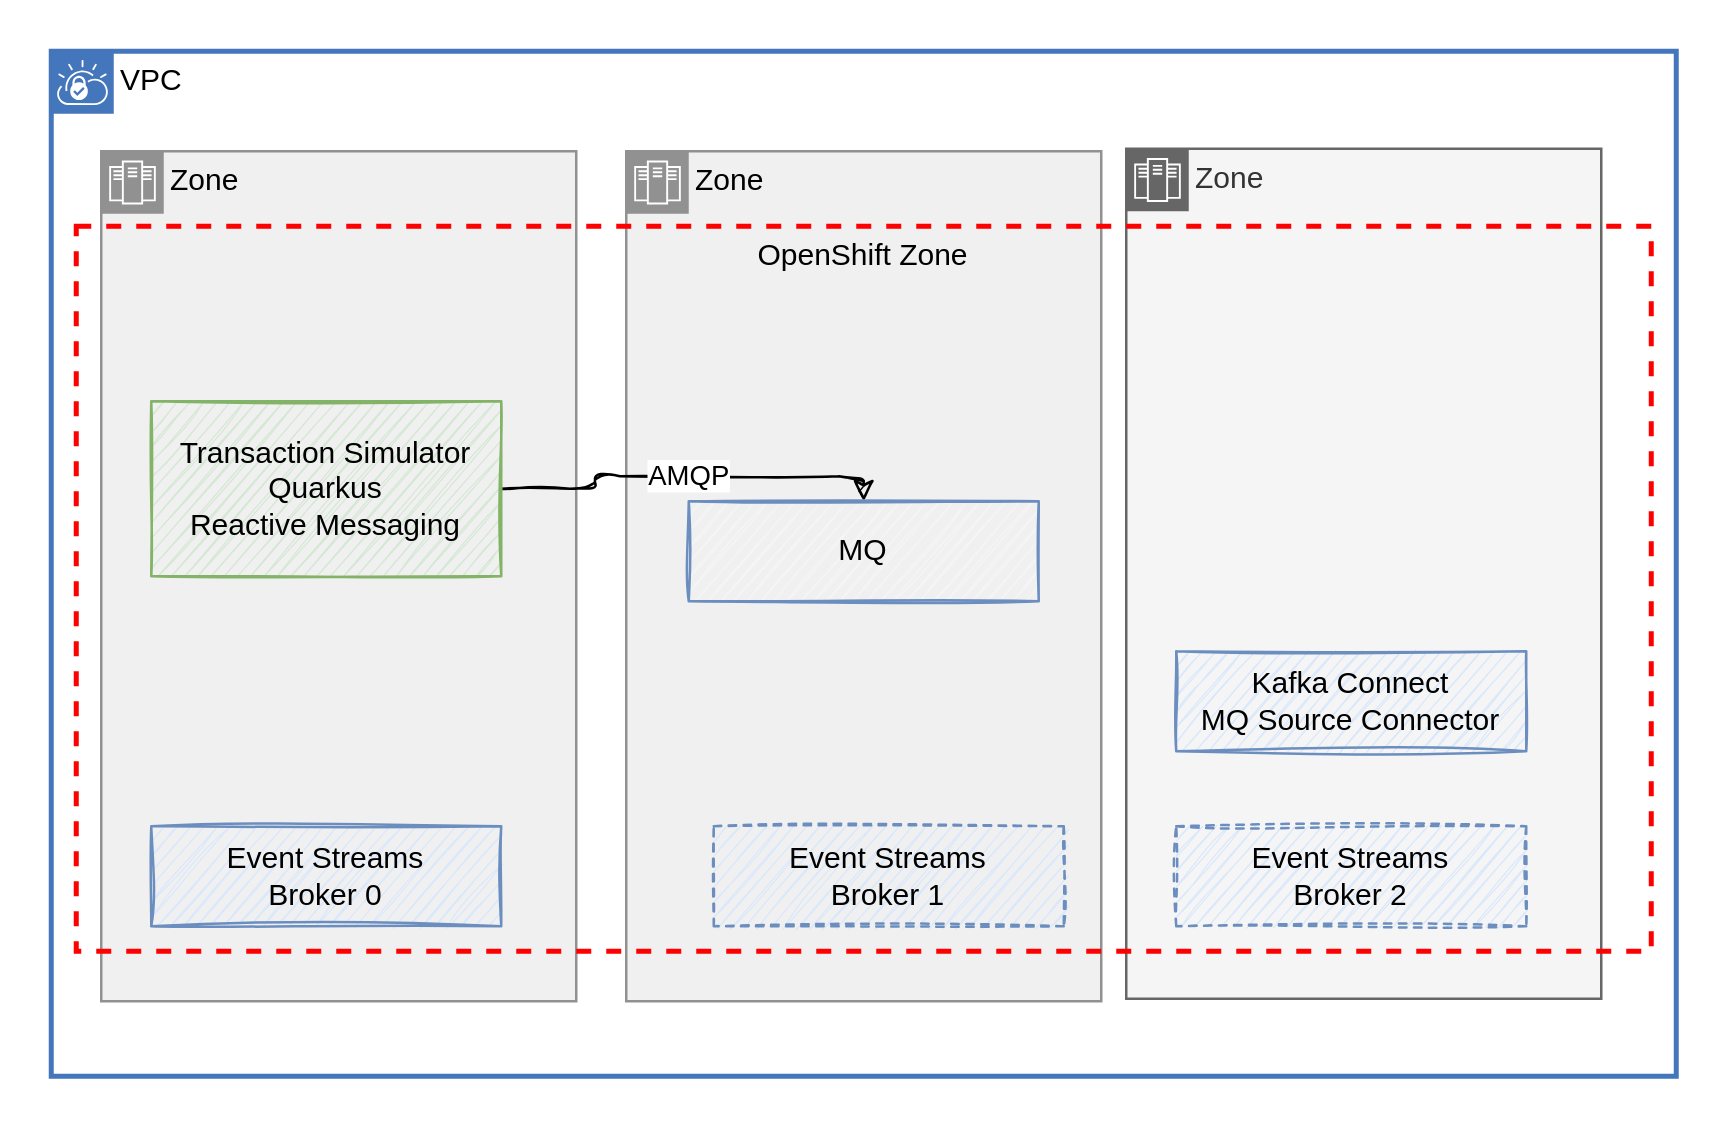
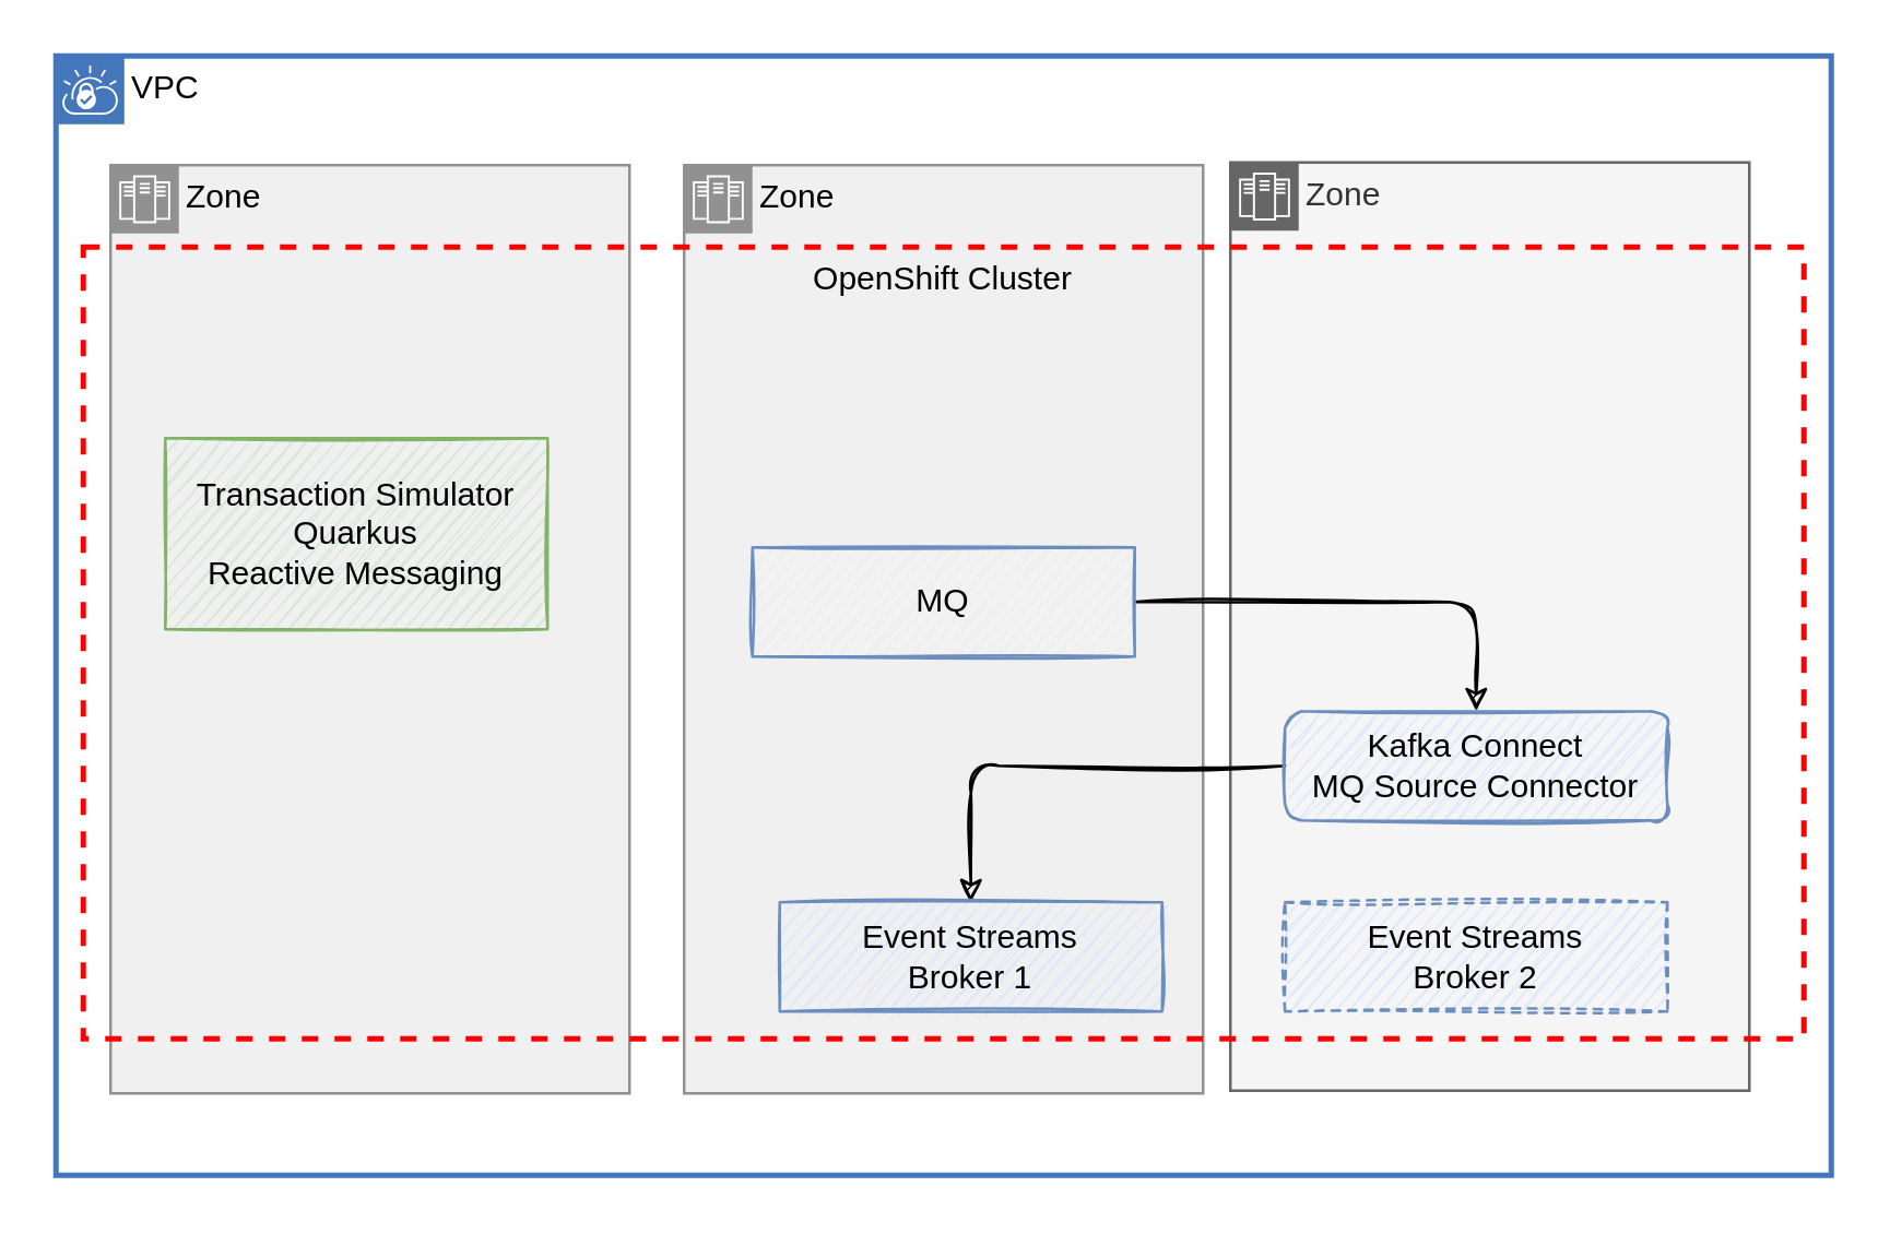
- <mxCell id="6" value="OpenShift Zone" style="fontStyle=0;verticalAlign=top;align=center;spacingTop=-2;fillColor=none;rounded=0;whiteSpace=wrap;html=1;strokeColor=#FF0000;strokeWidth=2;dashed=1;container=1;collapsible=0;expand=0;recursiveResize=0;" parent="5" vertex="1"><mxGeometry x="-10" y="30" width="630" height="290" as="geometry" /></mxCell>
+ <mxCell id="6" value="OpenShift Cluster" style="fontStyle=0;verticalAlign=top;align=center;spacingTop=-2;fillColor=none;rounded=0;whiteSpace=wrap;html=1;strokeColor=#FF0000;strokeWidth=2;dashed=1;container=1;collapsible=0;expand=0;recursiveResize=0;" parent="5" vertex="1"><mxGeometry x="-10" y="30" width="630" height="290" as="geometry" /></mxCell>
- <mxCell id="7" value="AMQP" style="edgeStyle=orthogonalEdgeStyle;html=1;entryX=0.5;entryY=0;entryDx=0;entryDy=0;sketch=1;" parent="6" source="8" target="10" edge="1"><mxGeometry relative="1" as="geometry" /></mxCell>
+ <mxCell id="9" style="edgeStyle=orthogonalEdgeStyle;html=1;entryX=0.5;entryY=0;entryDx=0;entryDy=0;sketch=1;" edge="1" parent="6" source="10" target="12"><mxGeometry relative="1" as="geometry" /></mxCell>
+ <mxCell id="11" style="edgeStyle=orthogonalEdgeStyle;sketch=1;html=1;" edge="1" parent="6" source="12" target="14"><mxGeometry relative="1" as="geometry" /></mxCell>
- <mxCell id="12" value="Kafka Connect&lt;br&gt;MQ Source Connector" style="rounded=0;whiteSpace=wrap;html=1;strokeColor=#6c8ebf;sketch=1;fillColor=#dae8fc;" vertex="1" parent="6"><mxGeometry x="440" y="170" width="140" height="40" as="geometry" /></mxCell>
+ <mxCell id="12" value="Kafka Connect&lt;br&gt;MQ Source Connector" style="whiteSpace=wrap;html=1;strokeColor=#6c8ebf;sketch=1;fillColor=#dae8fc;rounded=1;" vertex="1" parent="6"><mxGeometry x="440" y="170" width="140" height="40" as="geometry" /></mxCell>
- <mxCell id="13" value="Event Streams &lt;br&gt;Broker 0" style="rounded=0;whiteSpace=wrap;html=1;strokeColor=#6c8ebf;sketch=1;fillColor=#dae8fc;" vertex="1" parent="6"><mxGeometry x="30" y="240" width="140" height="40" as="geometry" /></mxCell>
- <mxCell id="14" value="Event Streams &lt;br&gt;Broker 1" style="rounded=0;whiteSpace=wrap;html=1;strokeColor=#6c8ebf;sketch=1;fillColor=#dae8fc;dashed=1;" vertex="1" parent="6"><mxGeometry x="255" y="240" width="140" height="40" as="geometry" /></mxCell>
+ <mxCell id="14" value="Event Streams &lt;br&gt;Broker 1" style="rounded=0;whiteSpace=wrap;html=1;strokeColor=#6c8ebf;sketch=1;fillColor=#dae8fc;" vertex="1" parent="6"><mxGeometry x="255" y="240" width="140" height="40" as="geometry" /></mxCell>
